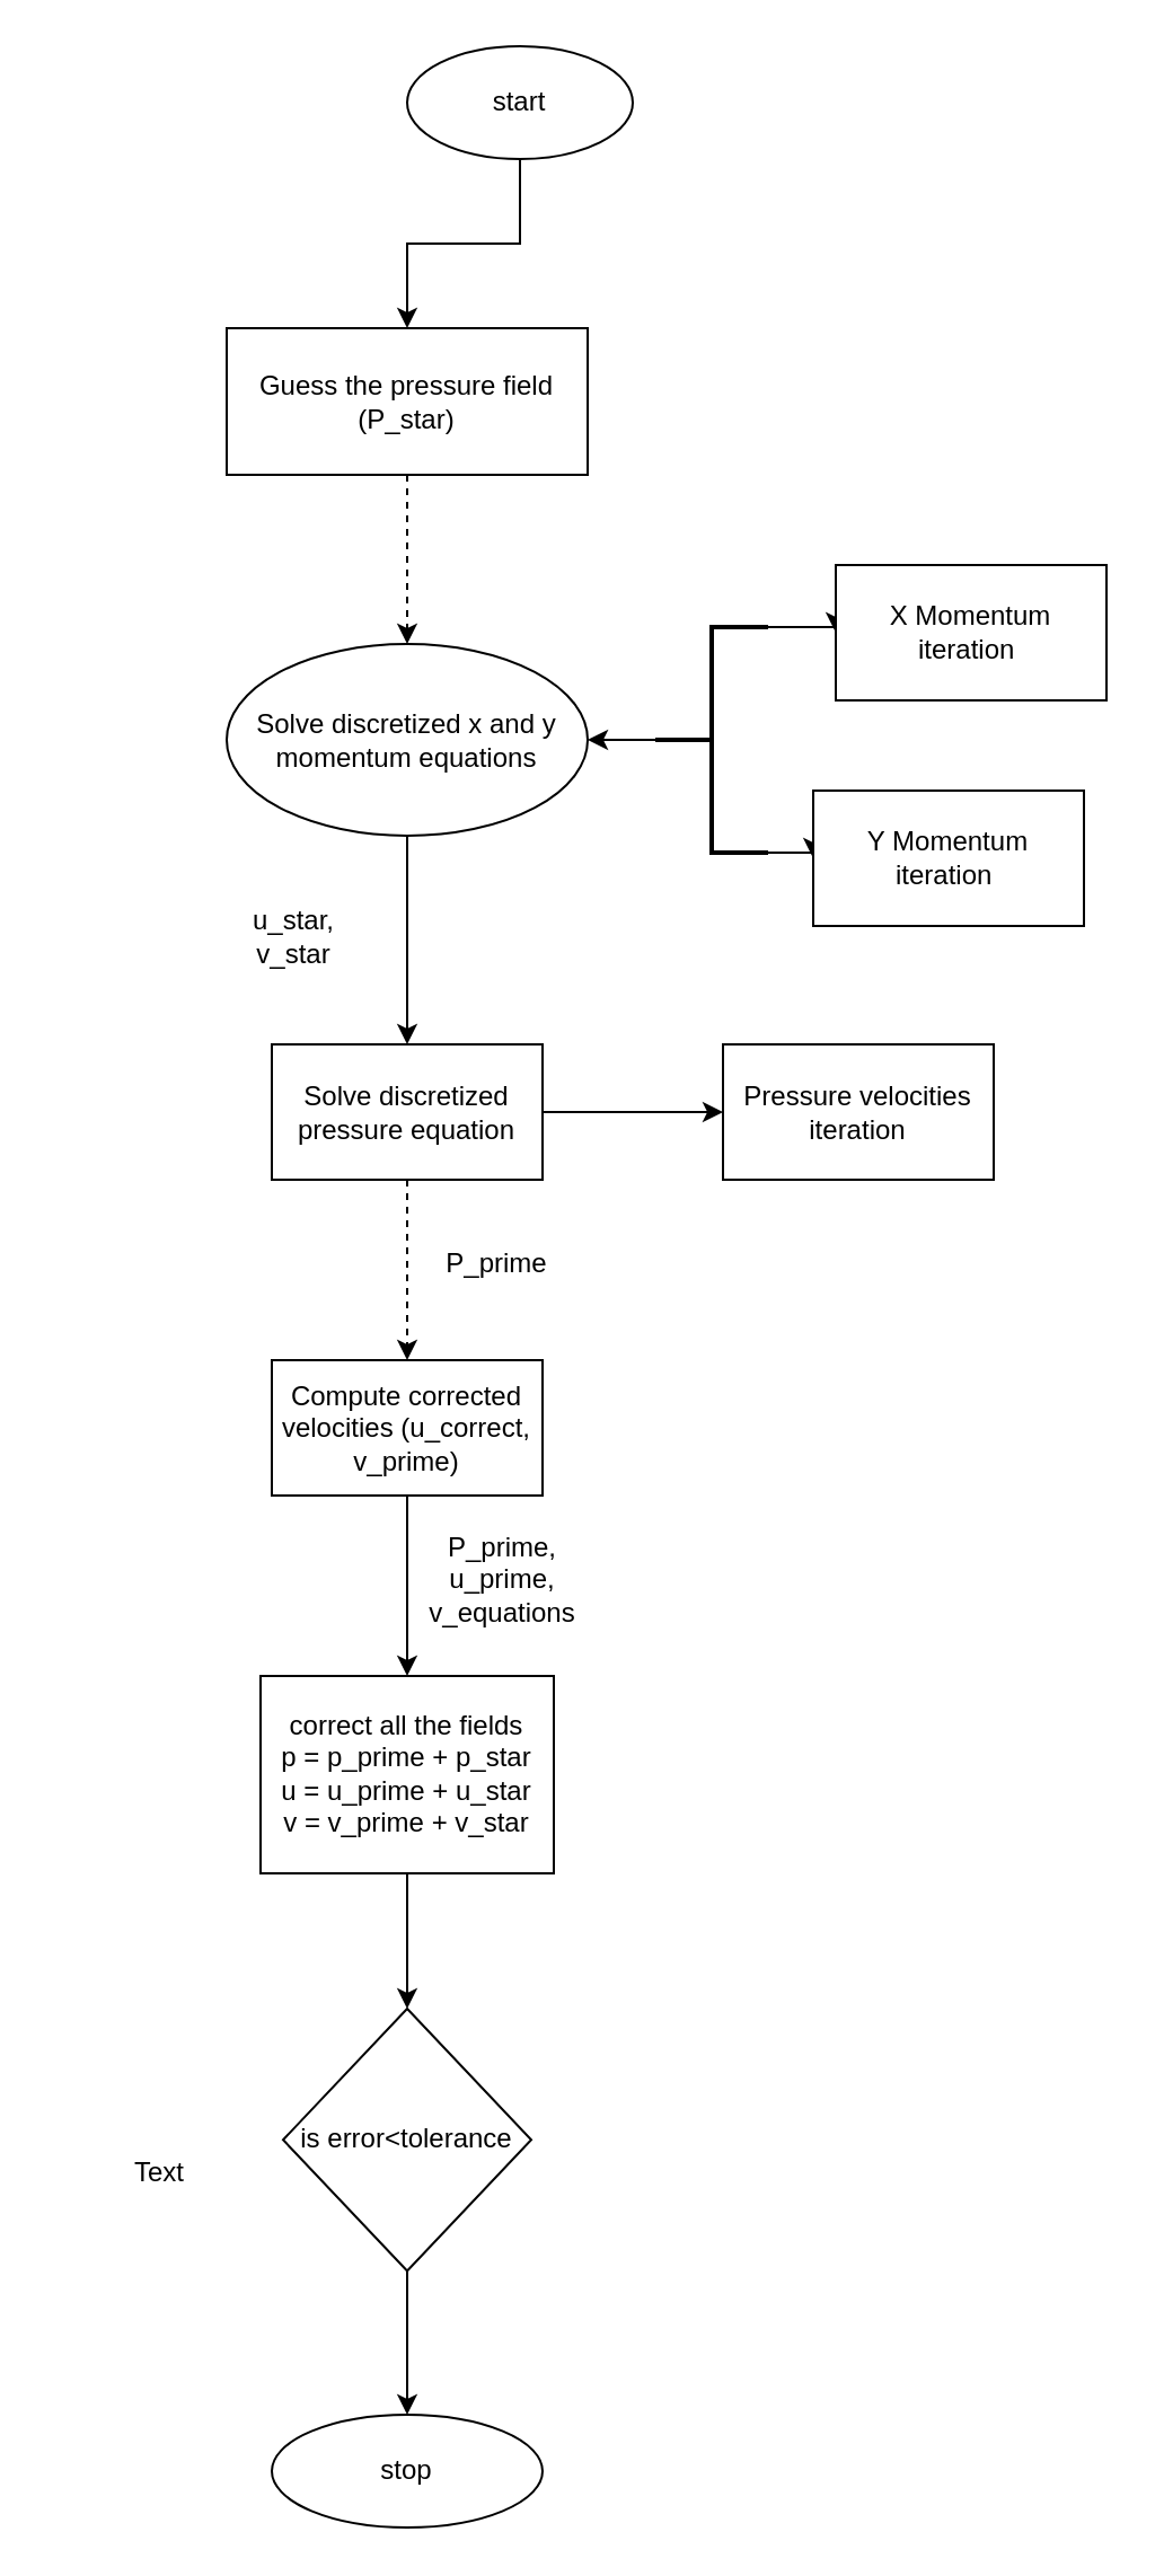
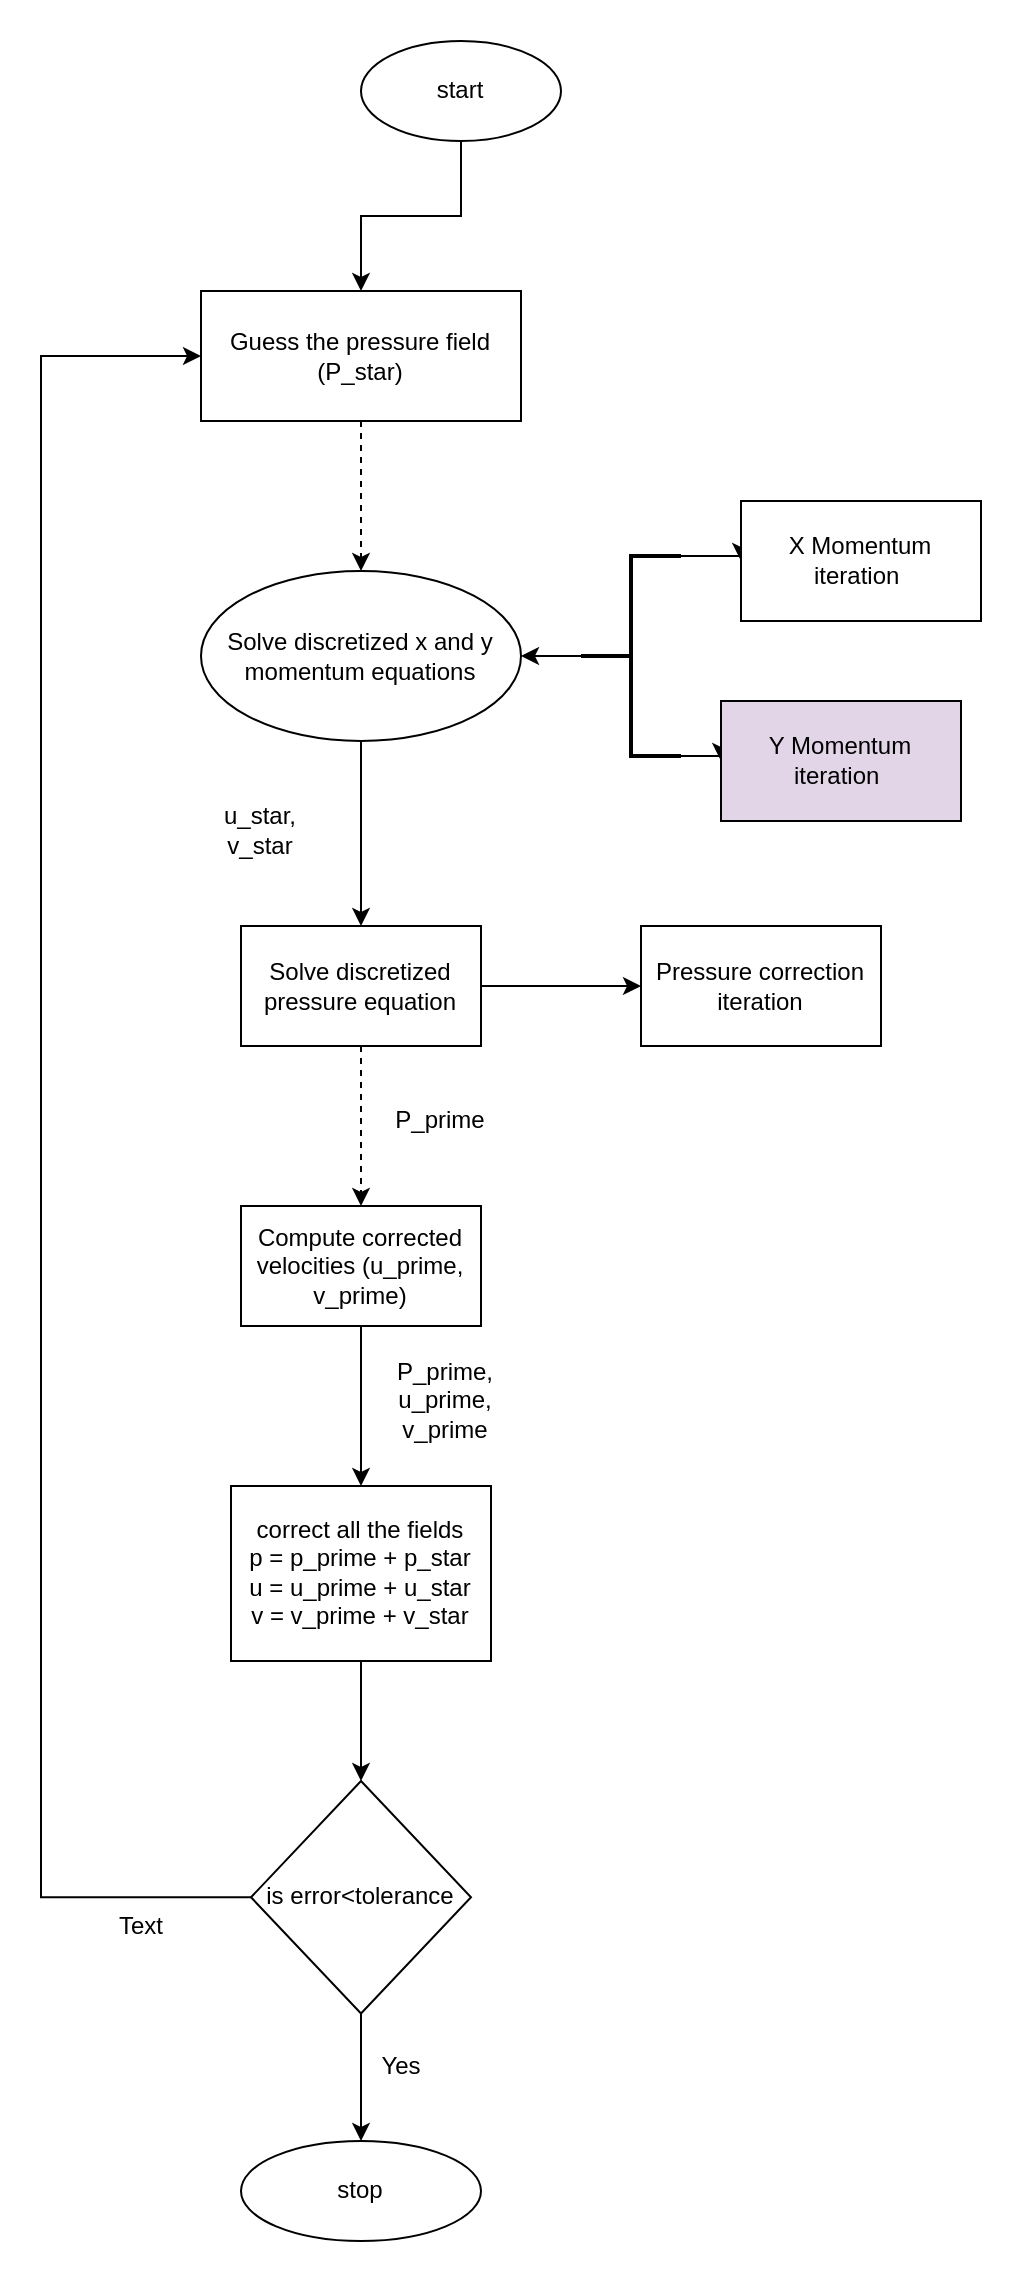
- <mxCell id="13" value="Y Momentum iteration&amp;nbsp;" style="rounded=0;whiteSpace=wrap;html=1;" vertex="1" parent="1"><mxGeometry x="360" y="350" width="120" height="60" as="geometry" /></mxCell>
+ <mxCell id="13" value="Y Momentum iteration&amp;nbsp;" style="rounded=0;whiteSpace=wrap;html=1;fillColor=#e1d5e7;" vertex="1" parent="1"><mxGeometry x="360" y="350" width="120" height="60" as="geometry" /></mxCell>
- <mxCell id="17" value="Pressure velocities iteration" style="whiteSpace=wrap;html=1;" vertex="1" parent="1"><mxGeometry x="320" y="462.5" width="120" height="60" as="geometry" /></mxCell>
+ <mxCell id="17" value="Pressure correction iteration" style="whiteSpace=wrap;html=1;" vertex="1" parent="1"><mxGeometry x="320" y="462.5" width="120" height="60" as="geometry" /></mxCell>
+ <mxCell id="26" style="edgeStyle=orthogonalEdgeStyle;rounded=0;orthogonalLoop=1;jettySize=auto;html=1;exitX=0;exitY=0.5;exitDx=0;exitDy=0;entryX=0;entryY=0.5;entryDx=0;entryDy=0;" edge="1" parent="1" source="27" target="5"><mxGeometry relative="1" as="geometry"><Array as="points"><mxPoint x="20" y="948" /><mxPoint x="20" y="178" /></Array></mxGeometry></mxCell>
- <mxCell id="20" value="Compute corrected velocities (u_correct, v_prime)" style="whiteSpace=wrap;html=1;" vertex="1" parent="1"><mxGeometry x="120" y="602.5" width="120" height="60" as="geometry" /></mxCell>
+ <mxCell id="20" value="Compute corrected velocities (u_prime, v_prime)" style="whiteSpace=wrap;html=1;" vertex="1" parent="1"><mxGeometry x="120" y="602.5" width="120" height="60" as="geometry" /></mxCell>
- <mxCell id="24" value="P_prime, u_prime, v_equations" style="text;html=1;align=center;verticalAlign=middle;whiteSpace=wrap;rounded=0;" vertex="1" parent="1"><mxGeometry x="185" y="680" width="75" height="40" as="geometry" /></mxCell>
+ <mxCell id="24" value="P_prime, u_prime, v_prime" style="text;html=1;align=center;verticalAlign=middle;whiteSpace=wrap;rounded=0;" vertex="1" parent="1"><mxGeometry x="185" y="680" width="75" height="40" as="geometry" /></mxCell>
+ <mxCell id="29" value="Yes" style="text;html=1;align=center;verticalAlign=middle;resizable=0;points=[];autosize=1;strokeColor=none;fillColor=none;" vertex="1" parent="1"><mxGeometry x="180" y="1018" width="40" height="30" as="geometry" /></mxCell>
